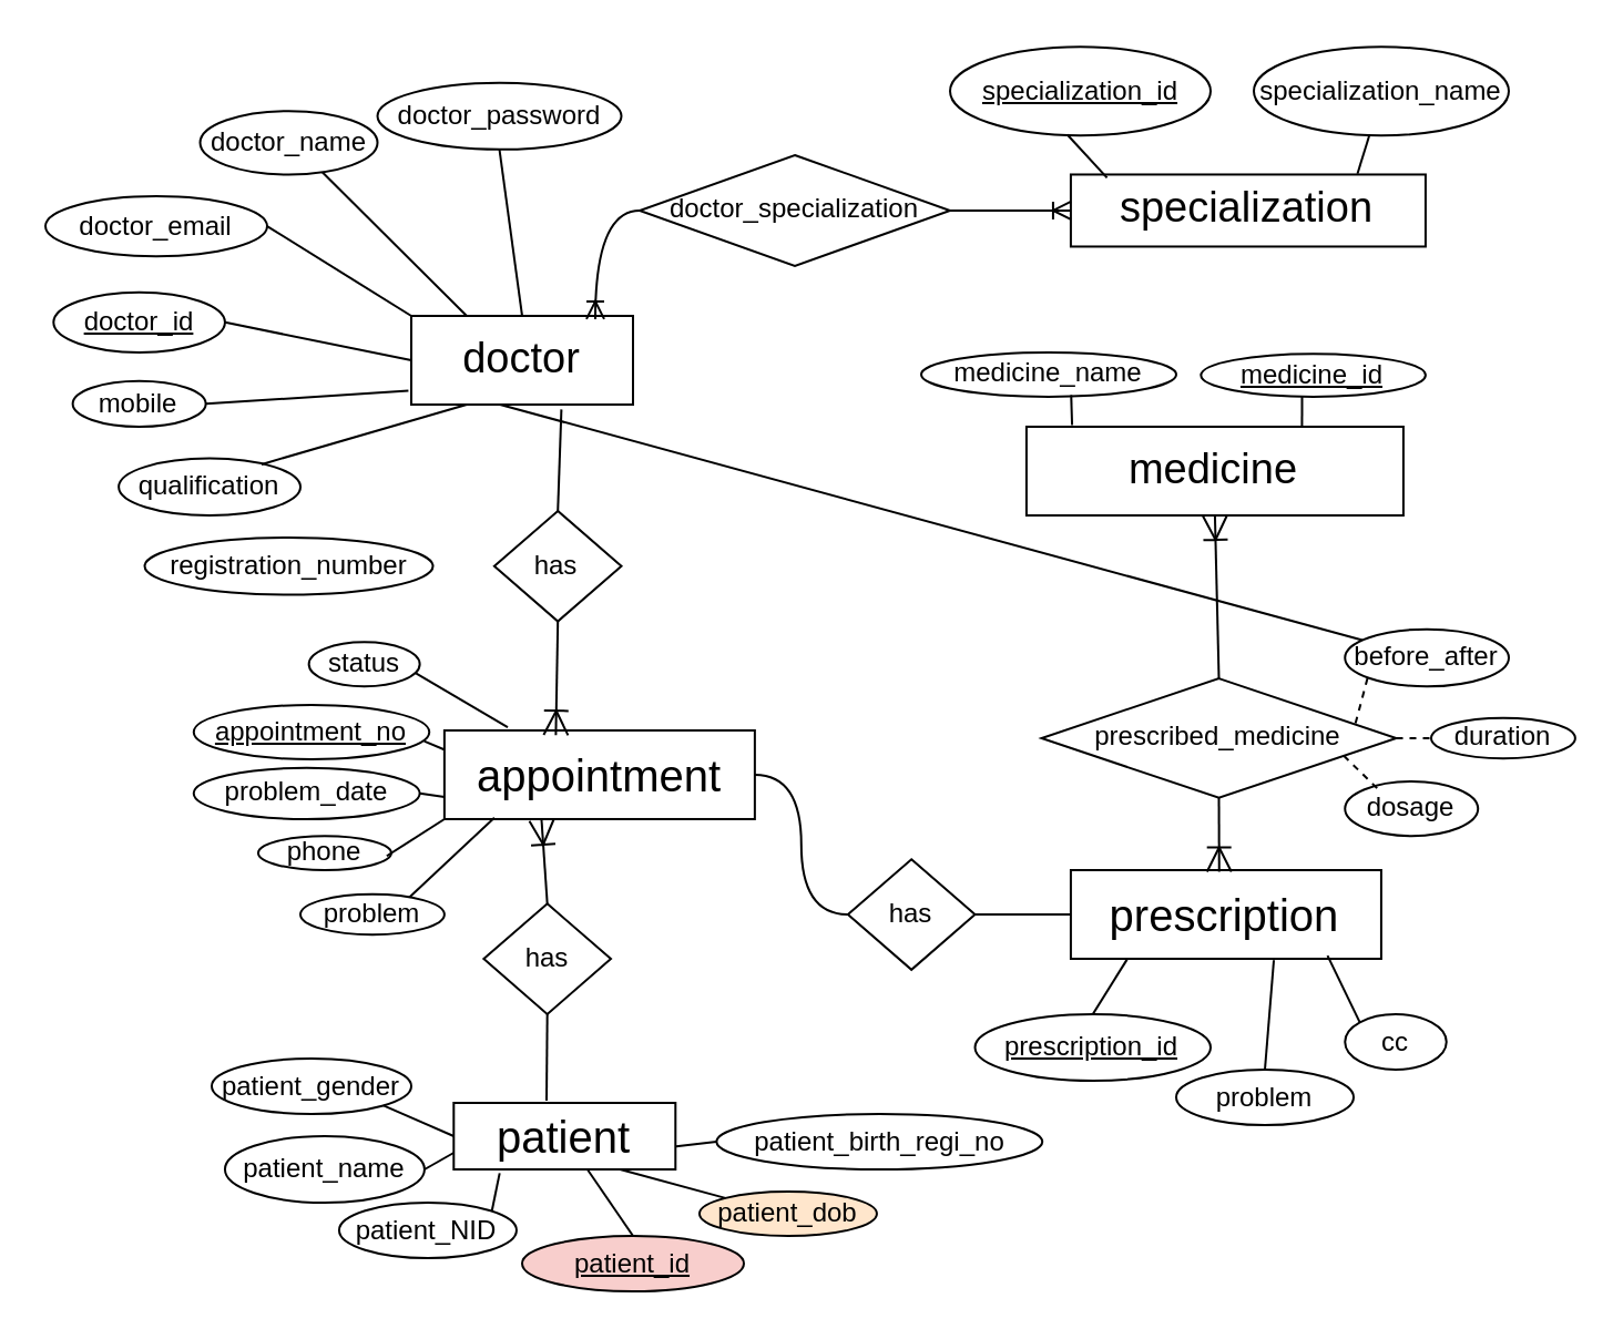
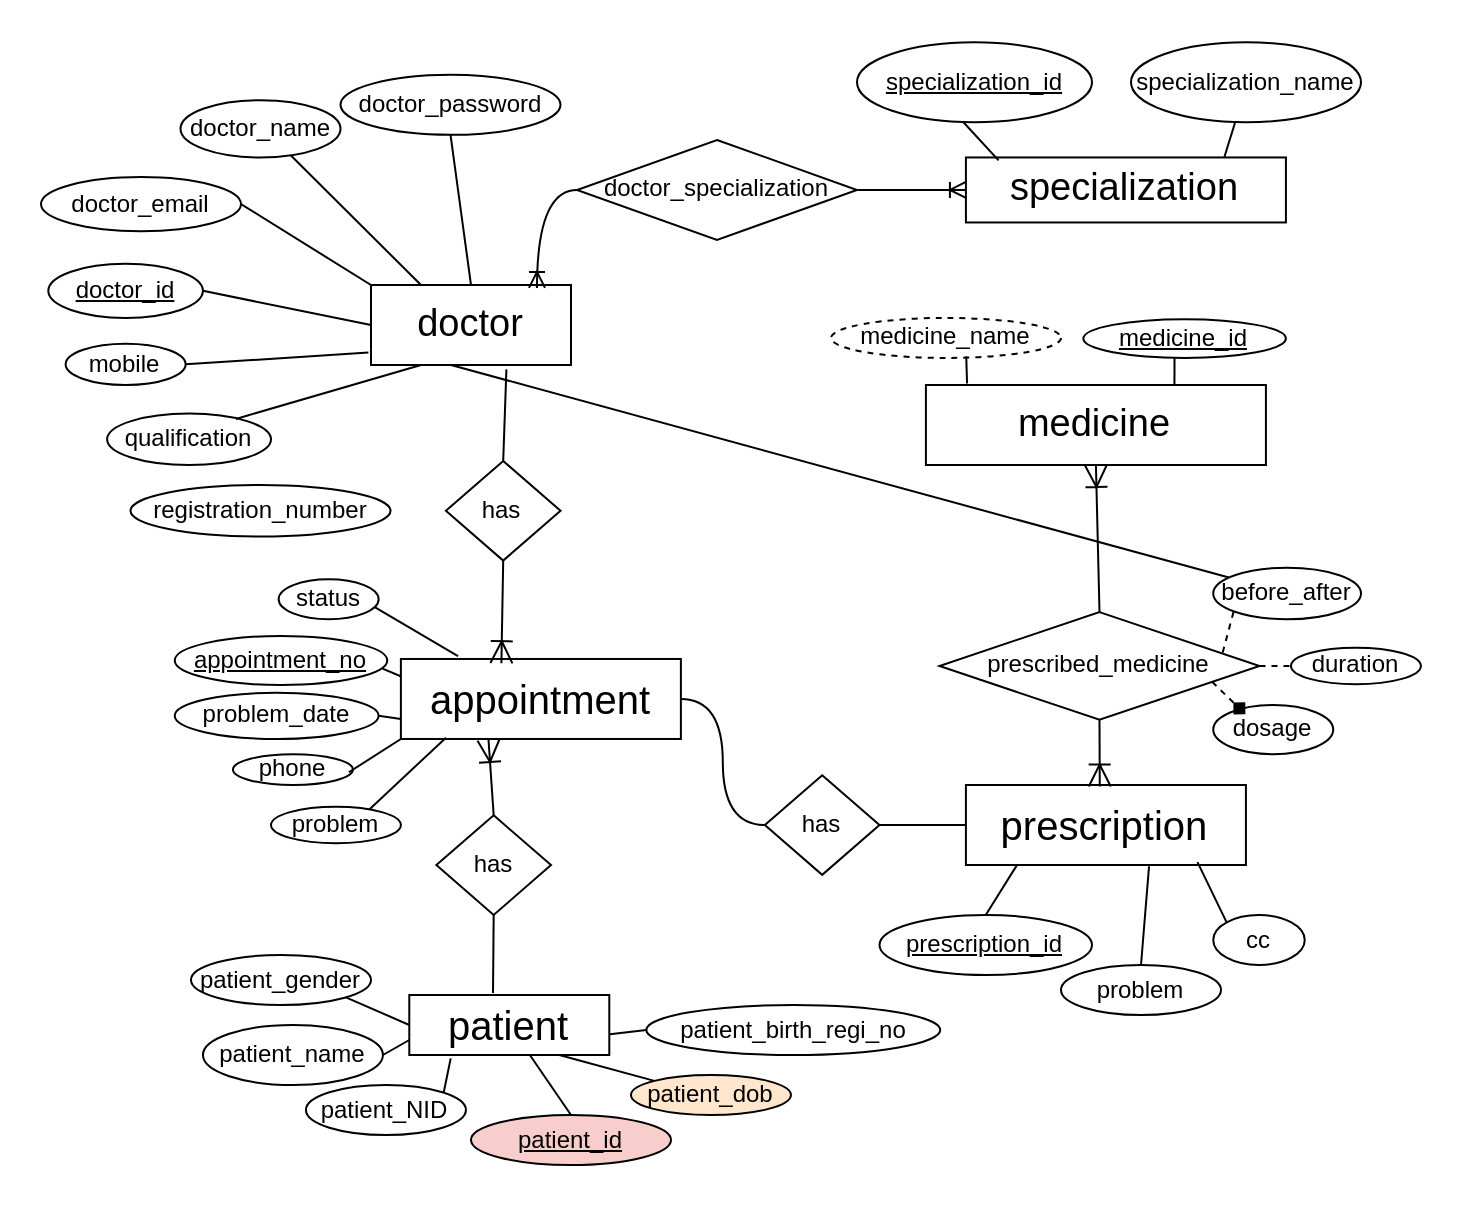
- <mxCell id="43" value="medicine_name" style="ellipse;whiteSpace=wrap;html=1;align=center;flipH=0;flipV=0;" parent="1" vertex="1"><mxGeometry x="415" y="158.46" width="115" height="20" as="geometry" /></mxCell>
+ <mxCell id="43" value="medicine_name" style="ellipse;whiteSpace=wrap;html=1;align=center;flipH=0;flipV=0;dashed=1;" parent="1" vertex="1"><mxGeometry x="415" y="158.46" width="115" height="20" as="geometry" /></mxCell>
- <mxCell id="55" value="" style="endArrow=none;dashed=1;html=1;rounded=0;exitX=0.852;exitY=0.647;exitDx=0;exitDy=0;exitPerimeter=0;entryX=0.268;entryY=0.188;entryDx=0;entryDy=0;entryPerimeter=0;" parent="1" source="50" target="17" edge="1"><mxGeometry width="50" height="50" relative="1" as="geometry"><mxPoint x="627.25" y="350.4" as="sourcePoint" /><mxPoint x="631.443" y="364.395" as="targetPoint" /></mxGeometry></mxCell>
+ <mxCell id="55" value="" style="endArrow=diamond;dashed=1;html=1;rounded=0;exitX=0.852;exitY=0.647;exitDx=0;exitDy=0;exitPerimeter=0;entryX=0.268;entryY=0.188;entryDx=0;entryDy=0;entryPerimeter=0;" parent="1" source="50" target="17" edge="1"><mxGeometry width="50" height="50" relative="1" as="geometry"><mxPoint x="627.25" y="350.4" as="sourcePoint" /><mxPoint x="631.443" y="364.395" as="targetPoint" /></mxGeometry></mxCell>
